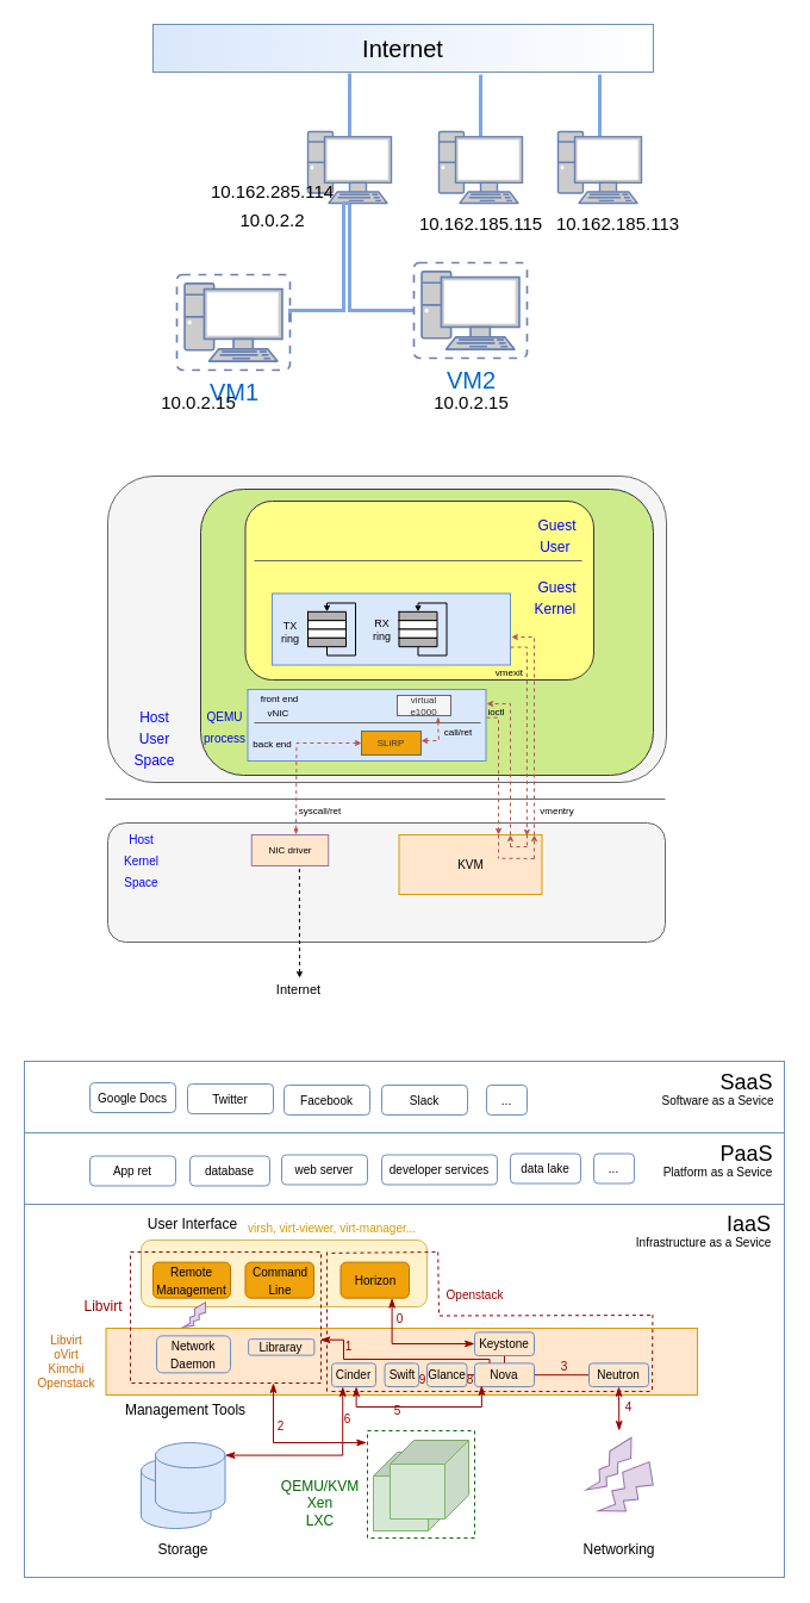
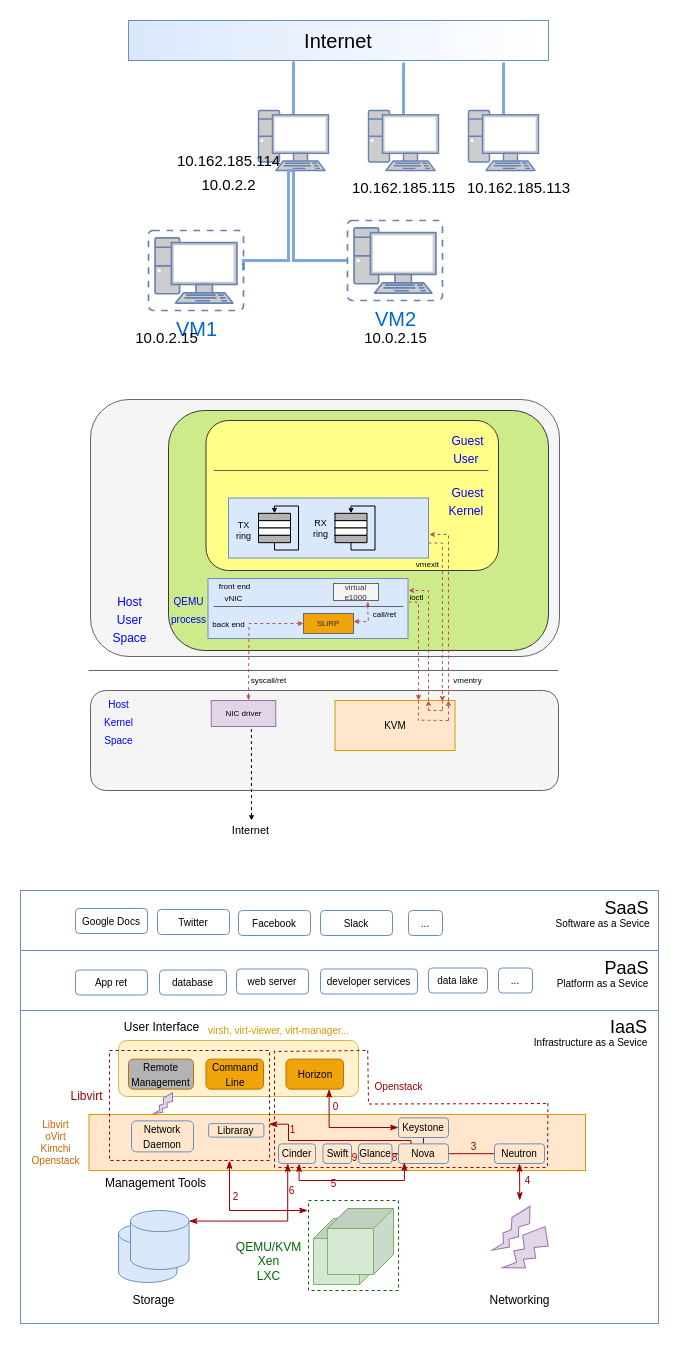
- <mxCell id="17" value="&lt;font style=&quot;font-size: 15px&quot;&gt;10.162.285.114&lt;br&gt;10.0.2.2&lt;/font&gt;" style="text;html=1;align=center;verticalAlign=middle;resizable=0;points=[];autosize=1;strokeColor=none;fillColor=none;fontSize=20;" parent="1" vertex="1"><mxGeometry x="168" y="140" width="120" height="60" as="geometry" /></mxCell>
+ <mxCell id="17" value="&lt;font style=&quot;font-size: 15px&quot;&gt;10.162.185.114&lt;br&gt;10.0.2.2&lt;/font&gt;" style="text;html=1;align=center;verticalAlign=middle;resizable=0;points=[];autosize=1;strokeColor=none;fillColor=none;fontSize=20;" parent="1" vertex="1"><mxGeometry x="168" y="140" width="120" height="60" as="geometry" /></mxCell>
- <mxCell id="68" value="NIC driver" style="rounded=0;whiteSpace=wrap;html=1;fontSize=8;strokeColor=#9673a6;strokeWidth=1;fillColor=#ffe6cc;gradientDirection=east;" parent="1" vertex="1"><mxGeometry x="210.75" y="700" width="64.5" height="26" as="geometry" /></mxCell>
+ <mxCell id="68" value="NIC driver" style="rounded=0;whiteSpace=wrap;html=1;fontSize=8;strokeColor=#9673a6;strokeWidth=1;fillColor=#e1d5e7;gradientDirection=east;" parent="1" vertex="1"><mxGeometry x="210.75" y="700" width="64.5" height="26" as="geometry" /></mxCell>
- <mxCell id="99" value="&lt;font style=&quot;font-size: 10px&quot;&gt;Remote&lt;br&gt;Management&lt;/font&gt;" style="rounded=1;whiteSpace=wrap;html=1;fillColor=#f0a30a;strokeColor=#BD7000;fontColor=#000000;" vertex="1" parent="97"><mxGeometry width="65" height="30" as="geometry" /></mxCell>
+ <mxCell id="99" value="&lt;font style=&quot;font-size: 10px&quot;&gt;Remote&lt;br&gt;Management&lt;/font&gt;" style="rounded=1;whiteSpace=wrap;html=1;fillColor=#b3b3b3;strokeColor=#BD7000;fontColor=#000000;" vertex="1" parent="97"><mxGeometry width="65" height="30" as="geometry" /></mxCell>
